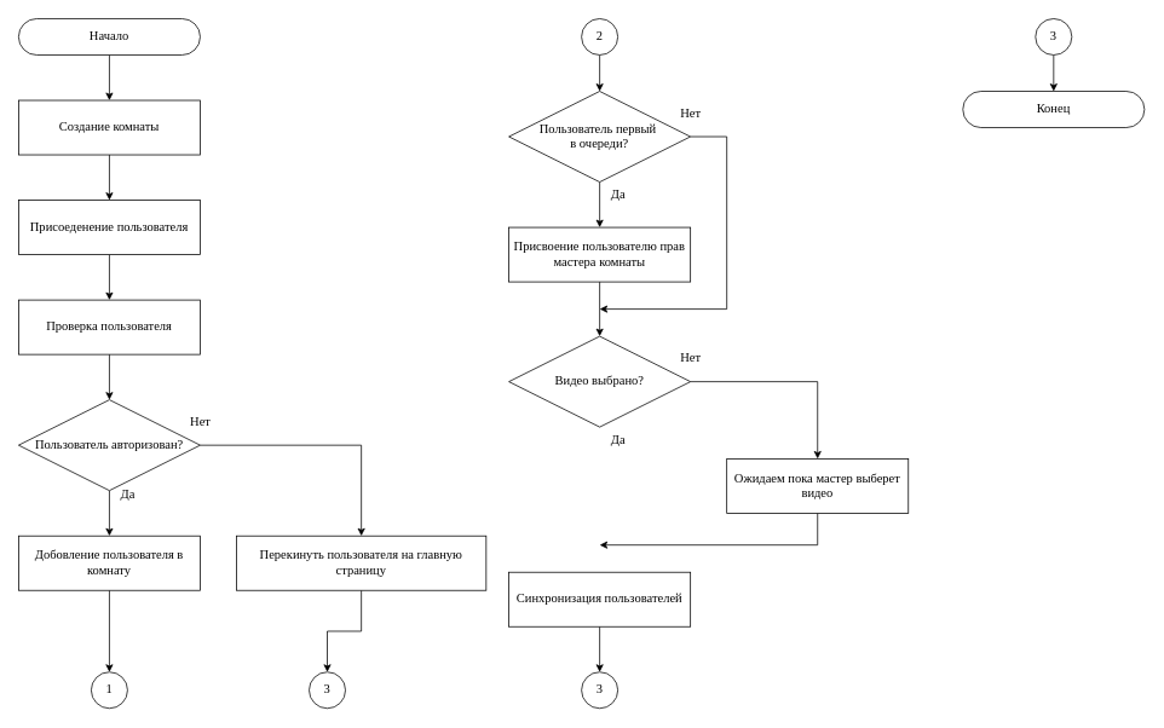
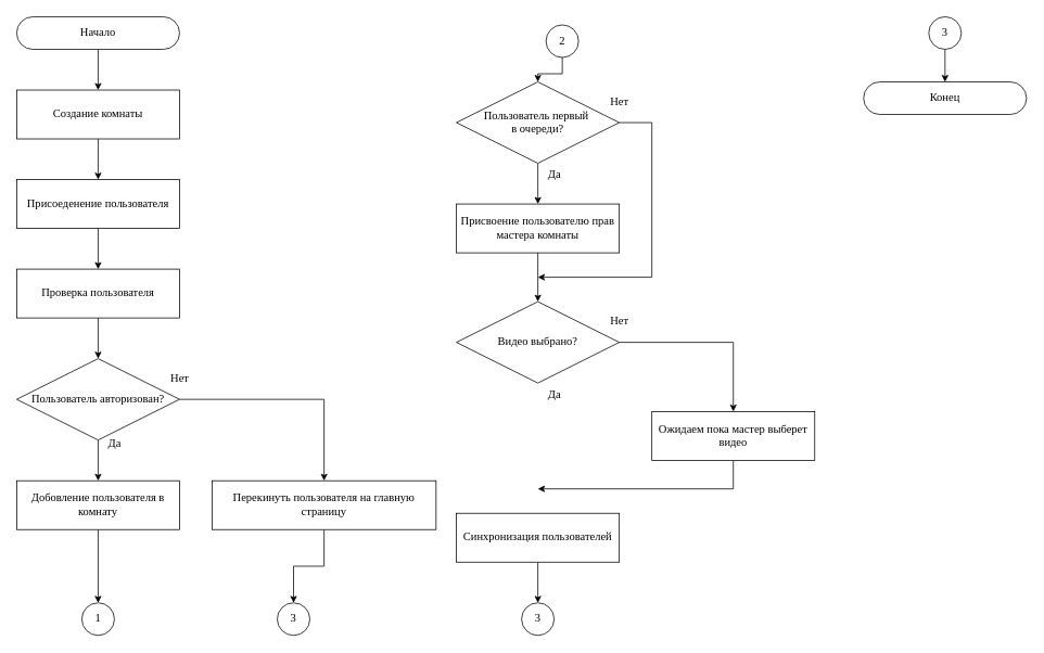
- <mxCell id="21" value="2" style="ellipse;whiteSpace=wrap;html=1;aspect=fixed;fontFamily=Times New Roman;fontSize=14;" vertex="1" parent="1"><mxGeometry x="640" y="20" width="40" height="40" as="geometry" /></mxCell>
+ <mxCell id="21" value="2" style="ellipse;whiteSpace=wrap;html=1;aspect=fixed;fontFamily=Times New Roman;fontSize=14;" vertex="1" parent="1"><mxGeometry x="670" y="30" width="40" height="40" as="geometry" /></mxCell>
